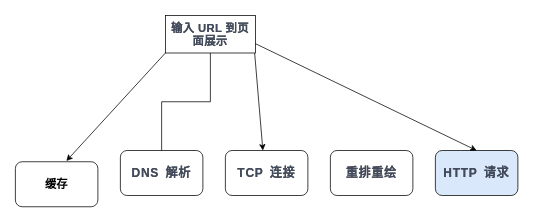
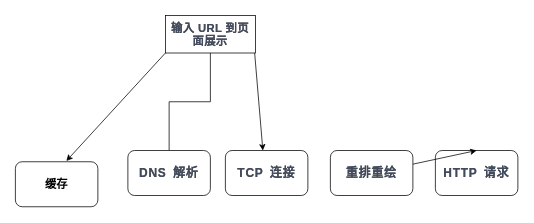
- <mxCell id="10" value="" style="endArrow=none;html=1;entryX=1;entryY=0.75;entryDx=0;entryDy=0;endFill=0;startArrow=classic;startFill=1;exitX=0.5;exitY=0;exitDx=0;exitDy=0;" parent="1" source="9" target="3" edge="1"><mxGeometry width="50" height="50" relative="1" as="geometry"><mxPoint x="440" y="206" as="sourcePoint" /><mxPoint x="349.04" y="80" as="targetPoint" /></mxGeometry></mxCell>
+ <mxCell id="10" value="" style="endArrow=none;html=1;endFill=0;startArrow=classic;startFill=1;exitX=0.5;exitY=0;exitDx=0;exitDy=0;" parent="1" source="9" target="11" edge="1"><mxGeometry width="50" height="50" relative="1" as="geometry"><mxPoint x="440" y="206" as="sourcePoint" /><mxPoint x="349.04" y="80" as="targetPoint" /></mxGeometry></mxCell>
- <mxCell id="5" value="&lt;strong style=&quot;margin: 0px ; padding: 0px ; max-width: 100% ; color: rgb(66 , 75 , 93) ; font-family: , &amp;#34;optima&amp;#34; , , , &amp;#34;pingfang sc&amp;#34; , &amp;#34;cambria&amp;#34; , &amp;#34;cochin&amp;#34; , &amp;#34;georgia&amp;#34; , &amp;#34;times&amp;#34; , &amp;#34;times new roman&amp;#34; , serif ; font-size: 16px ; letter-spacing: 1px ; text-align: left ; word-spacing: 3px ; text-shadow: transparent 0px 0px 0px , rgba(0 , 0 , 0 , 0.68) 0px 0px 0px ; box-sizing: border-box ; overflow-wrap: break-word&quot;&gt;DNS 解析&lt;/strong&gt;" style="rounded=1;whiteSpace=wrap;html=1;" parent="1" vertex="1"><mxGeometry x="160" y="200" width="110" height="60" as="geometry" /></mxCell>
+ <mxCell id="5" value="&lt;strong style=&quot;margin: 0px ; padding: 0px ; max-width: 100% ; color: rgb(66 , 75 , 93) ; font-family: , &amp;#34;optima&amp;#34; , , , &amp;#34;pingfang sc&amp;#34; , &amp;#34;cambria&amp;#34; , &amp;#34;cochin&amp;#34; , &amp;#34;georgia&amp;#34; , &amp;#34;times&amp;#34; , &amp;#34;times new roman&amp;#34; , serif ; font-size: 16px ; letter-spacing: 1px ; text-align: left ; word-spacing: 3px ; text-shadow: transparent 0px 0px 0px , rgba(0 , 0 , 0 , 0.68) 0px 0px 0px ; box-sizing: border-box ; overflow-wrap: break-word&quot;&gt;DNS 解析&lt;/strong&gt;" style="rounded=1;whiteSpace=wrap;html=1;" parent="1" vertex="1"><mxGeometry x="170" y="200" width="110" height="60" as="geometry" /></mxCell>
- <mxCell id="9" value="&lt;strong style=&quot;margin: 0px ; padding: 0px ; max-width: 100% ; color: rgb(66 , 75 , 93) ; font-family: , &amp;#34;optima&amp;#34; , , , &amp;#34;pingfang sc&amp;#34; , &amp;#34;cambria&amp;#34; , &amp;#34;cochin&amp;#34; , &amp;#34;georgia&amp;#34; , &amp;#34;times&amp;#34; , &amp;#34;times new roman&amp;#34; , serif ; font-size: 16px ; letter-spacing: 1px ; text-align: left ; word-spacing: 3px ; text-shadow: transparent 0px 0px 0px , rgba(0 , 0 , 0 , 0.68) 0px 0px 0px ; box-sizing: border-box ; overflow-wrap: break-word&quot;&gt;HTTP 请求&lt;/strong&gt;" style="rounded=1;whiteSpace=wrap;html=1;fillColor=#dae8fc;" parent="1" vertex="1"><mxGeometry x="580" y="200" width="110" height="60" as="geometry" /></mxCell>
+ <mxCell id="9" value="&lt;strong style=&quot;margin: 0px ; padding: 0px ; max-width: 100% ; color: rgb(66 , 75 , 93) ; font-family: , &amp;#34;optima&amp;#34; , , , &amp;#34;pingfang sc&amp;#34; , &amp;#34;cambria&amp;#34; , &amp;#34;cochin&amp;#34; , &amp;#34;georgia&amp;#34; , &amp;#34;times&amp;#34; , &amp;#34;times new roman&amp;#34; , serif ; font-size: 16px ; letter-spacing: 1px ; text-align: left ; word-spacing: 3px ; text-shadow: transparent 0px 0px 0px , rgba(0 , 0 , 0 , 0.68) 0px 0px 0px ; box-sizing: border-box ; overflow-wrap: break-word&quot;&gt;HTTP 请求&lt;/strong&gt;" style="rounded=1;whiteSpace=wrap;html=1;" parent="1" vertex="1"><mxGeometry x="580" y="200" width="110" height="60" as="geometry" /></mxCell>
